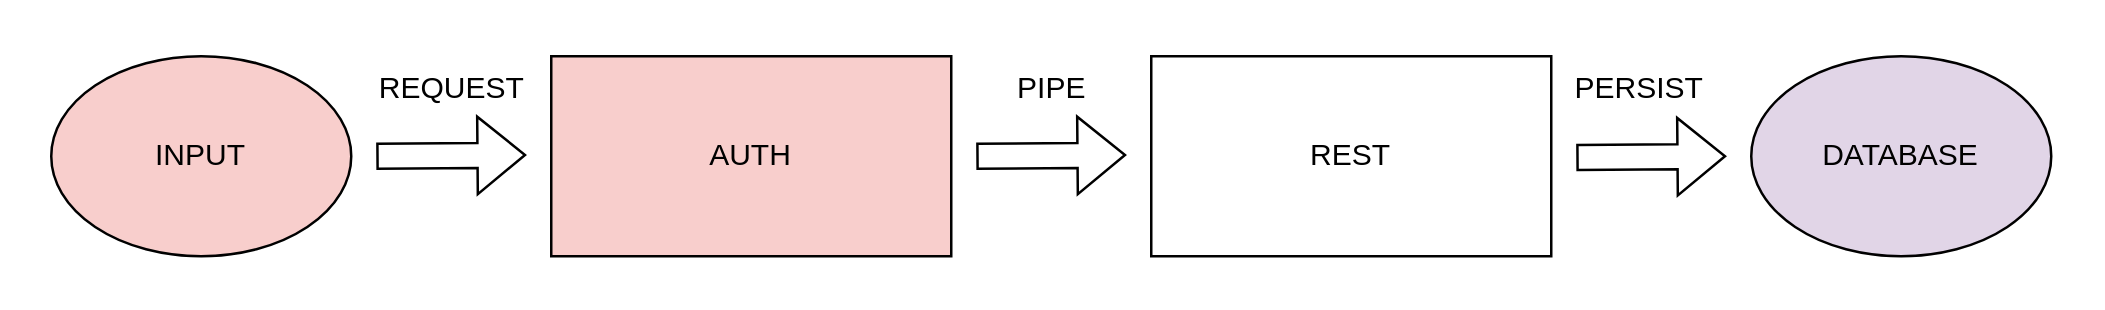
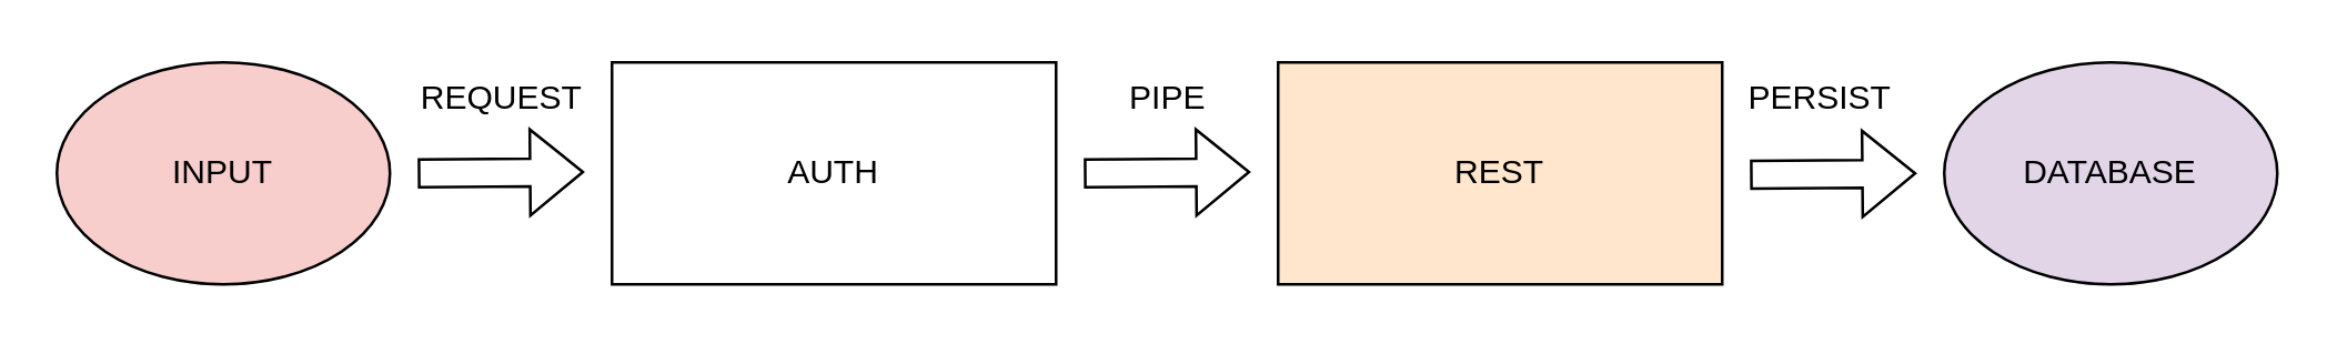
- <mxCell id="3" value="AUTH" style="rounded=0;whiteSpace=wrap;html=1;fillColor=#f8cecc;" vertex="1" parent="1"><mxGeometry x="220" y="22" width="160" height="80" as="geometry" /></mxCell>
+ <mxCell id="3" value="AUTH" style="rounded=0;whiteSpace=wrap;html=1;" vertex="1" parent="1"><mxGeometry x="220" y="22" width="160" height="80" as="geometry" /></mxCell>
- <mxCell id="4" value="REST" style="rounded=0;whiteSpace=wrap;html=1;" vertex="1" parent="1"><mxGeometry x="460" y="22" width="160" height="80" as="geometry" /></mxCell>
+ <mxCell id="4" value="REST" style="rounded=0;whiteSpace=wrap;html=1;fillColor=#ffe6cc;" vertex="1" parent="1"><mxGeometry x="460" y="22" width="160" height="80" as="geometry" /></mxCell>
